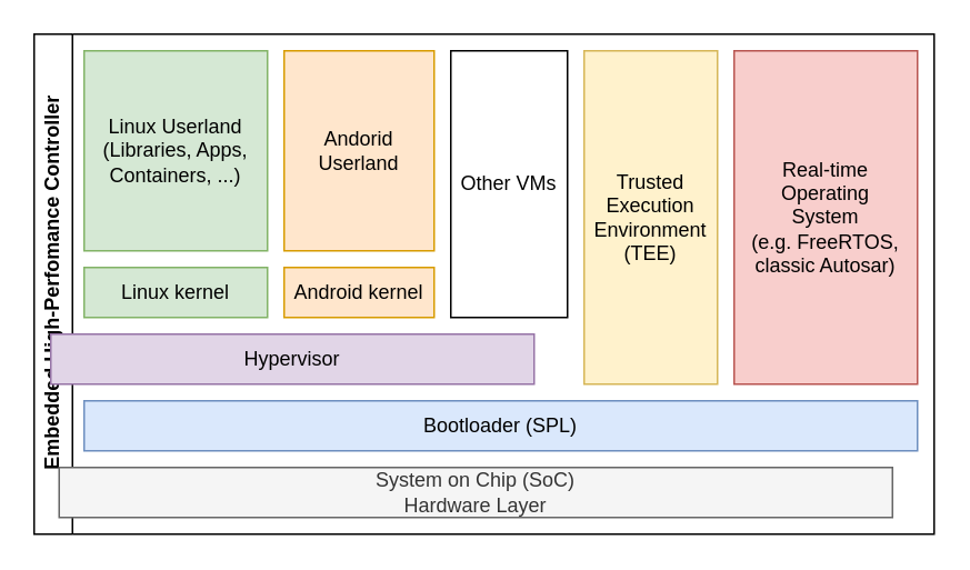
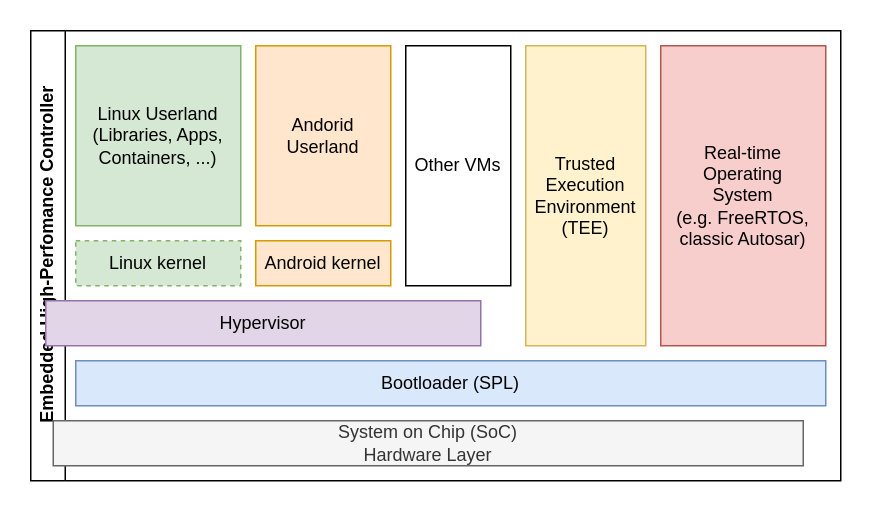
- <mxCell id="2" value="Linux kernel" style="rounded=0;whiteSpace=wrap;html=1;fillColor=#d5e8d4;strokeColor=#82b366;" parent="1" vertex="1"><mxGeometry x="50" y="160" width="110" height="30" as="geometry" /></mxCell>
+ <mxCell id="2" value="Linux kernel" style="rounded=0;whiteSpace=wrap;html=1;fillColor=#d5e8d4;strokeColor=#82b366;dashed=1;" parent="1" vertex="1"><mxGeometry x="50" y="160" width="110" height="30" as="geometry" /></mxCell>
